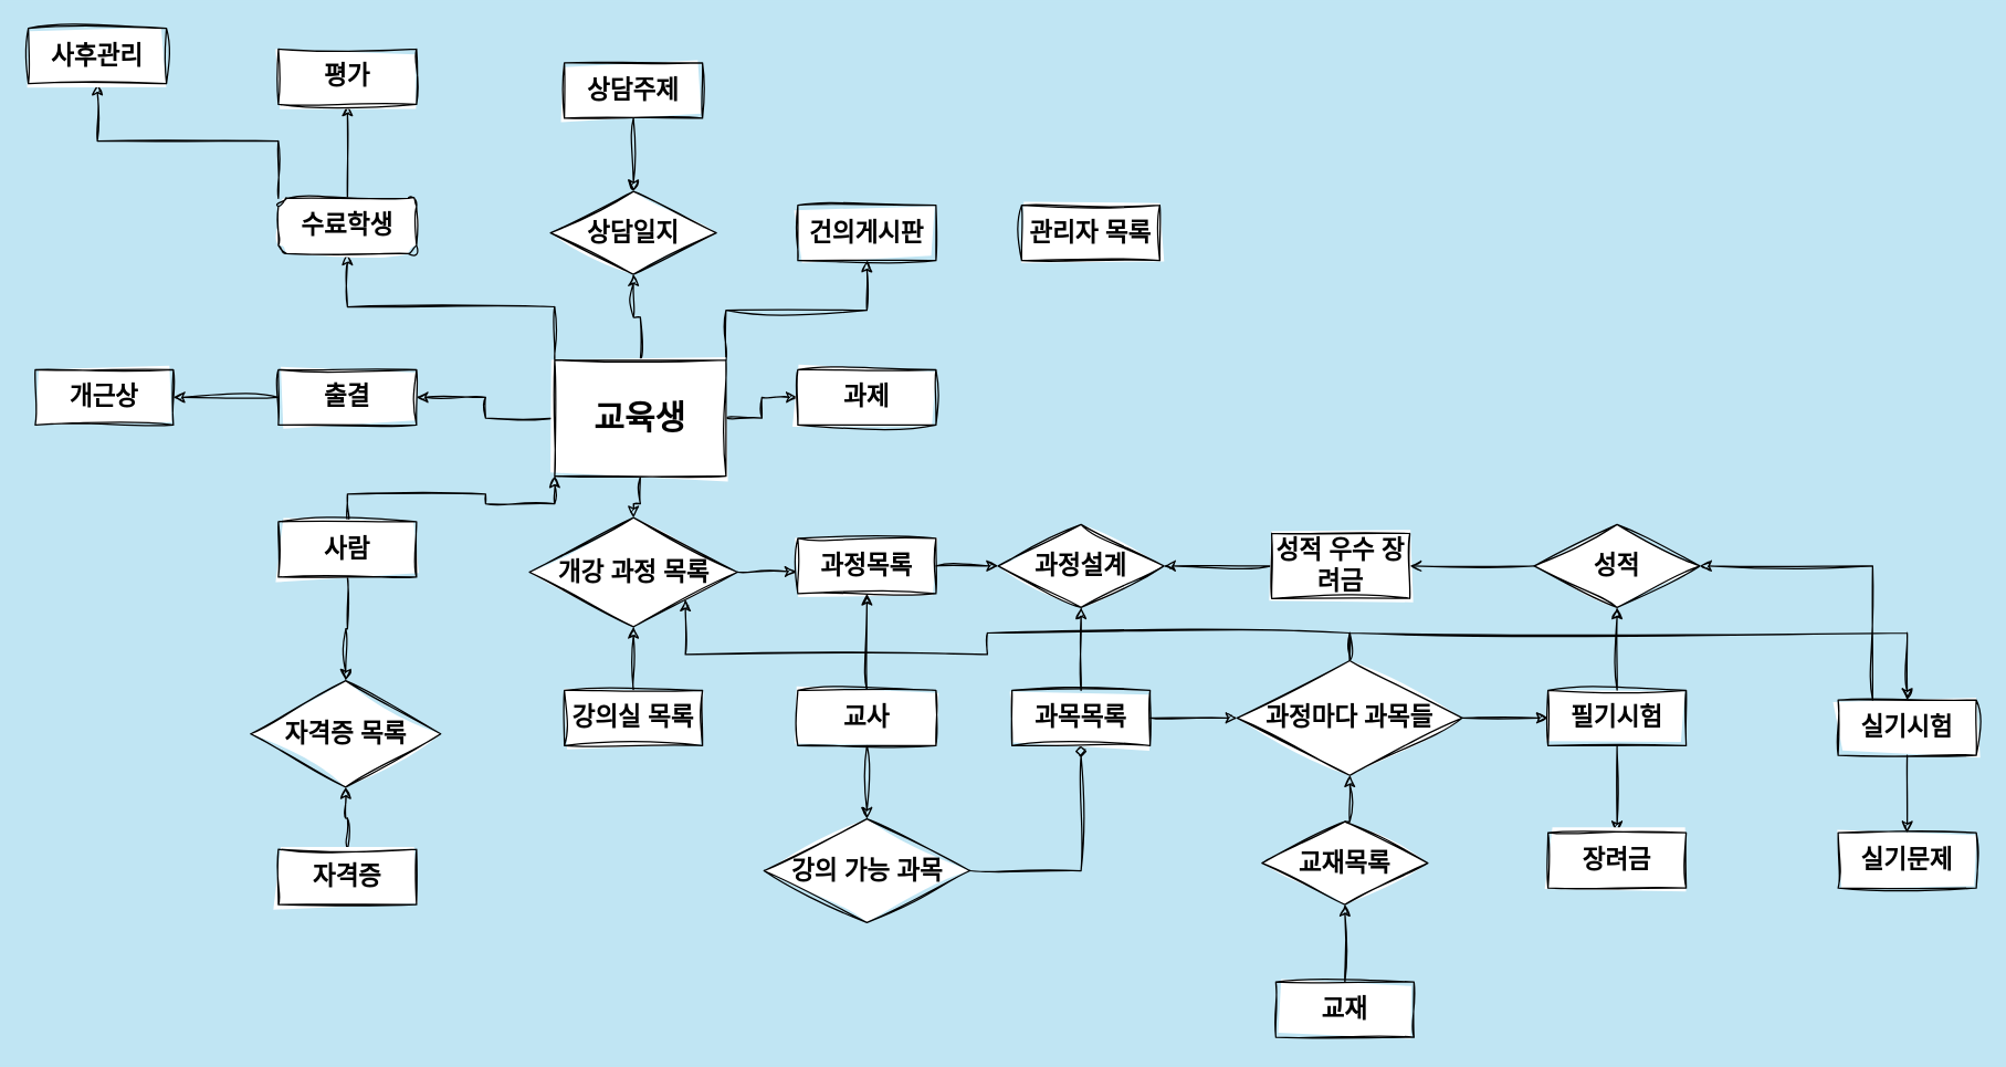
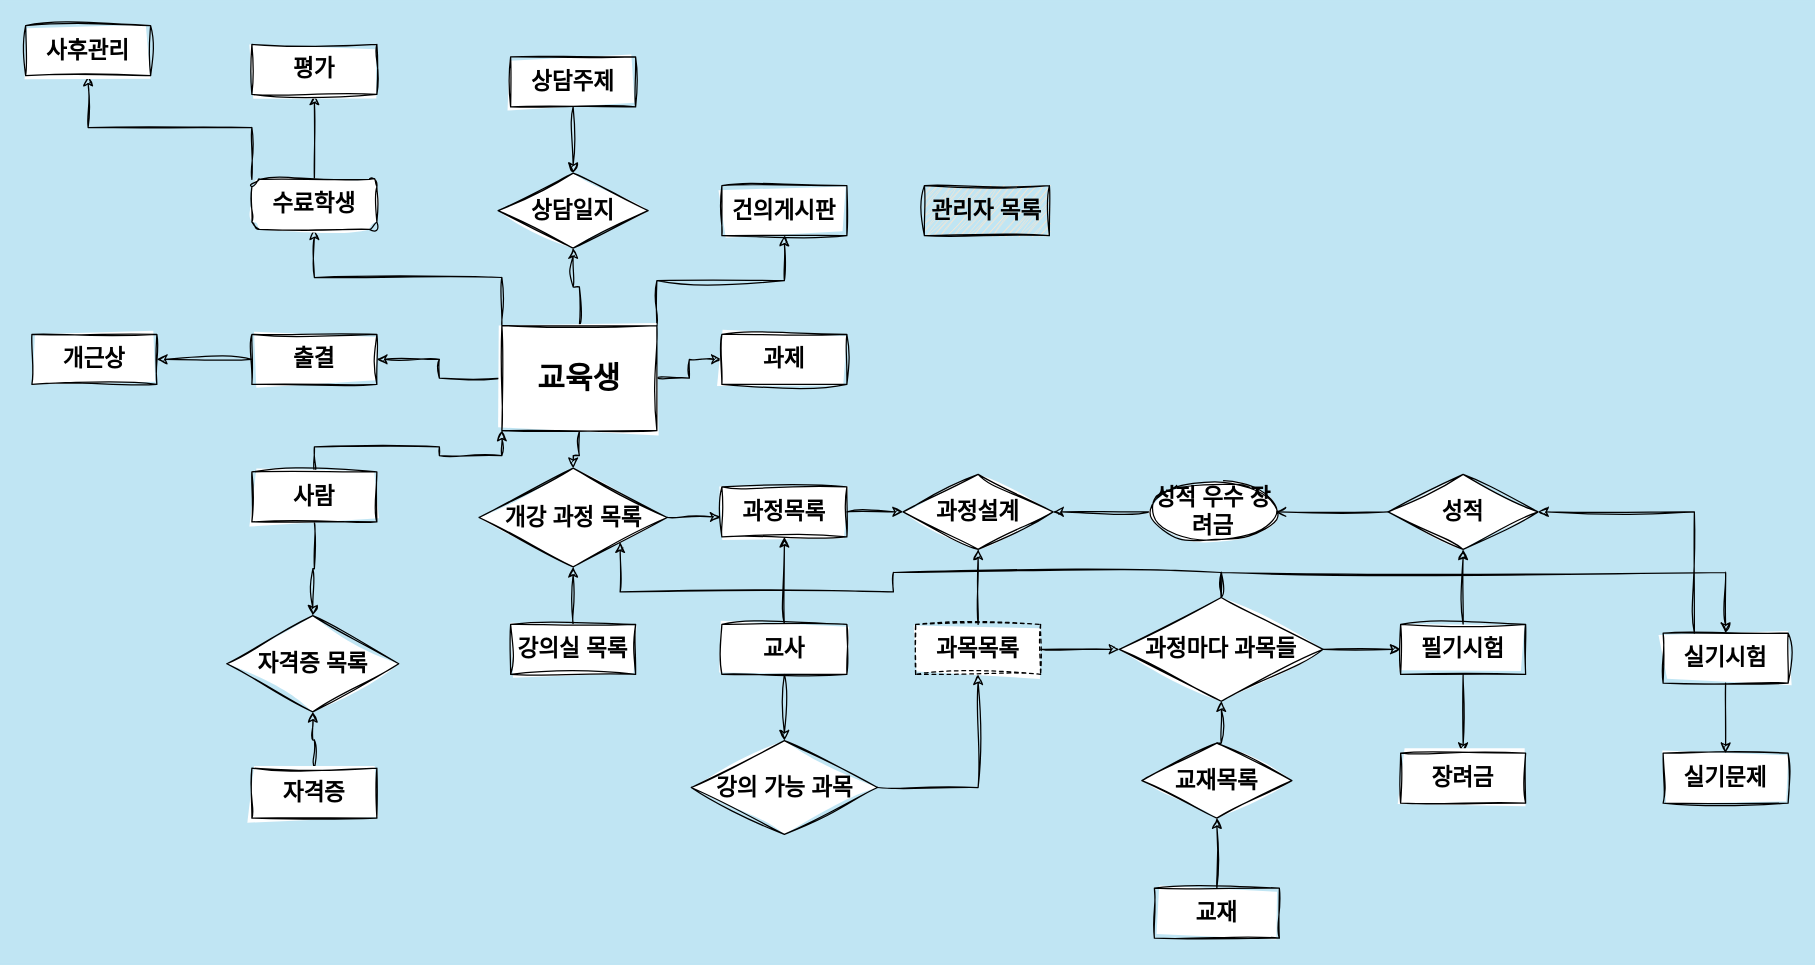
- <mxCell id="24" value="&lt;h2&gt;관리자 목록&lt;/h2&gt;" style="whiteSpace=wrap;html=1;align=center;rounded=0;labelBackgroundColor=none;sketch=1;curveFitting=1;jiggle=2;" parent="1" vertex="1"><mxGeometry x="739" y="148" width="100" height="40" as="geometry" /></mxCell>
+ <mxCell id="24" value="&lt;h2&gt;관리자 목록&lt;/h2&gt;" style="whiteSpace=wrap;html=1;align=center;rounded=0;labelBackgroundColor=none;sketch=1;curveFitting=1;jiggle=2;fillColor=#ffe6cc;" parent="1" vertex="1"><mxGeometry x="739" y="148" width="100" height="40" as="geometry" /></mxCell>
- <mxCell id="26" value="&lt;h2&gt;성적 우수 장려금&lt;/h2&gt;" style="whiteSpace=wrap;html=1;align=center;rounded=0;labelBackgroundColor=none;sketch=1;curveFitting=1;jiggle=2;" parent="1" vertex="1"><mxGeometry x="920" y="385.5" width="100" height="47" as="geometry" /></mxCell>
+ <mxCell id="26" value="&lt;h2&gt;성적 우수 장려금&lt;/h2&gt;" style="ellipse;whiteSpace=wrap;html=1;align=center;labelBackgroundColor=none;sketch=1;curveFitting=1;jiggle=2;" parent="1" vertex="1"><mxGeometry x="920" y="385.5" width="100" height="47" as="geometry" /></mxCell>
- <mxCell id="23" value="&lt;h2&gt;과목목록&lt;/h2&gt;" style="whiteSpace=wrap;html=1;align=center;rounded=0;labelBackgroundColor=none;sketch=1;curveFitting=1;jiggle=2;" parent="1" vertex="1"><mxGeometry x="732" y="499" width="100" height="40" as="geometry" /></mxCell>
+ <mxCell id="23" value="&lt;h2&gt;과목목록&lt;/h2&gt;" style="whiteSpace=wrap;html=1;align=center;rounded=0;labelBackgroundColor=none;sketch=1;curveFitting=1;jiggle=2;dashed=1;" parent="1" vertex="1"><mxGeometry x="732" y="499" width="100" height="40" as="geometry" /></mxCell>
- <mxCell id="19" style="edgeStyle=orthogonalEdgeStyle;rounded=0;orthogonalLoop=1;jettySize=auto;html=1;exitX=1;exitY=0.5;exitDx=0;exitDy=0;entryX=0.5;entryY=1;entryDx=0;entryDy=0;labelBackgroundColor=none;fontColor=default;sketch=1;curveFitting=1;jiggle=2;endArrow=diamond;" parent="1" source="57" target="23" edge="1"><mxGeometry relative="1" as="geometry"><mxPoint x="677" y="610" as="sourcePoint" /></mxGeometry></mxCell>
+ <mxCell id="19" style="edgeStyle=orthogonalEdgeStyle;rounded=0;orthogonalLoop=1;jettySize=auto;html=1;exitX=1;exitY=0.5;exitDx=0;exitDy=0;entryX=0.5;entryY=1;entryDx=0;entryDy=0;labelBackgroundColor=none;fontColor=default;sketch=1;curveFitting=1;jiggle=2;" parent="1" source="57" target="23" edge="1"><mxGeometry relative="1" as="geometry"><mxPoint x="677" y="610" as="sourcePoint" /></mxGeometry></mxCell>
